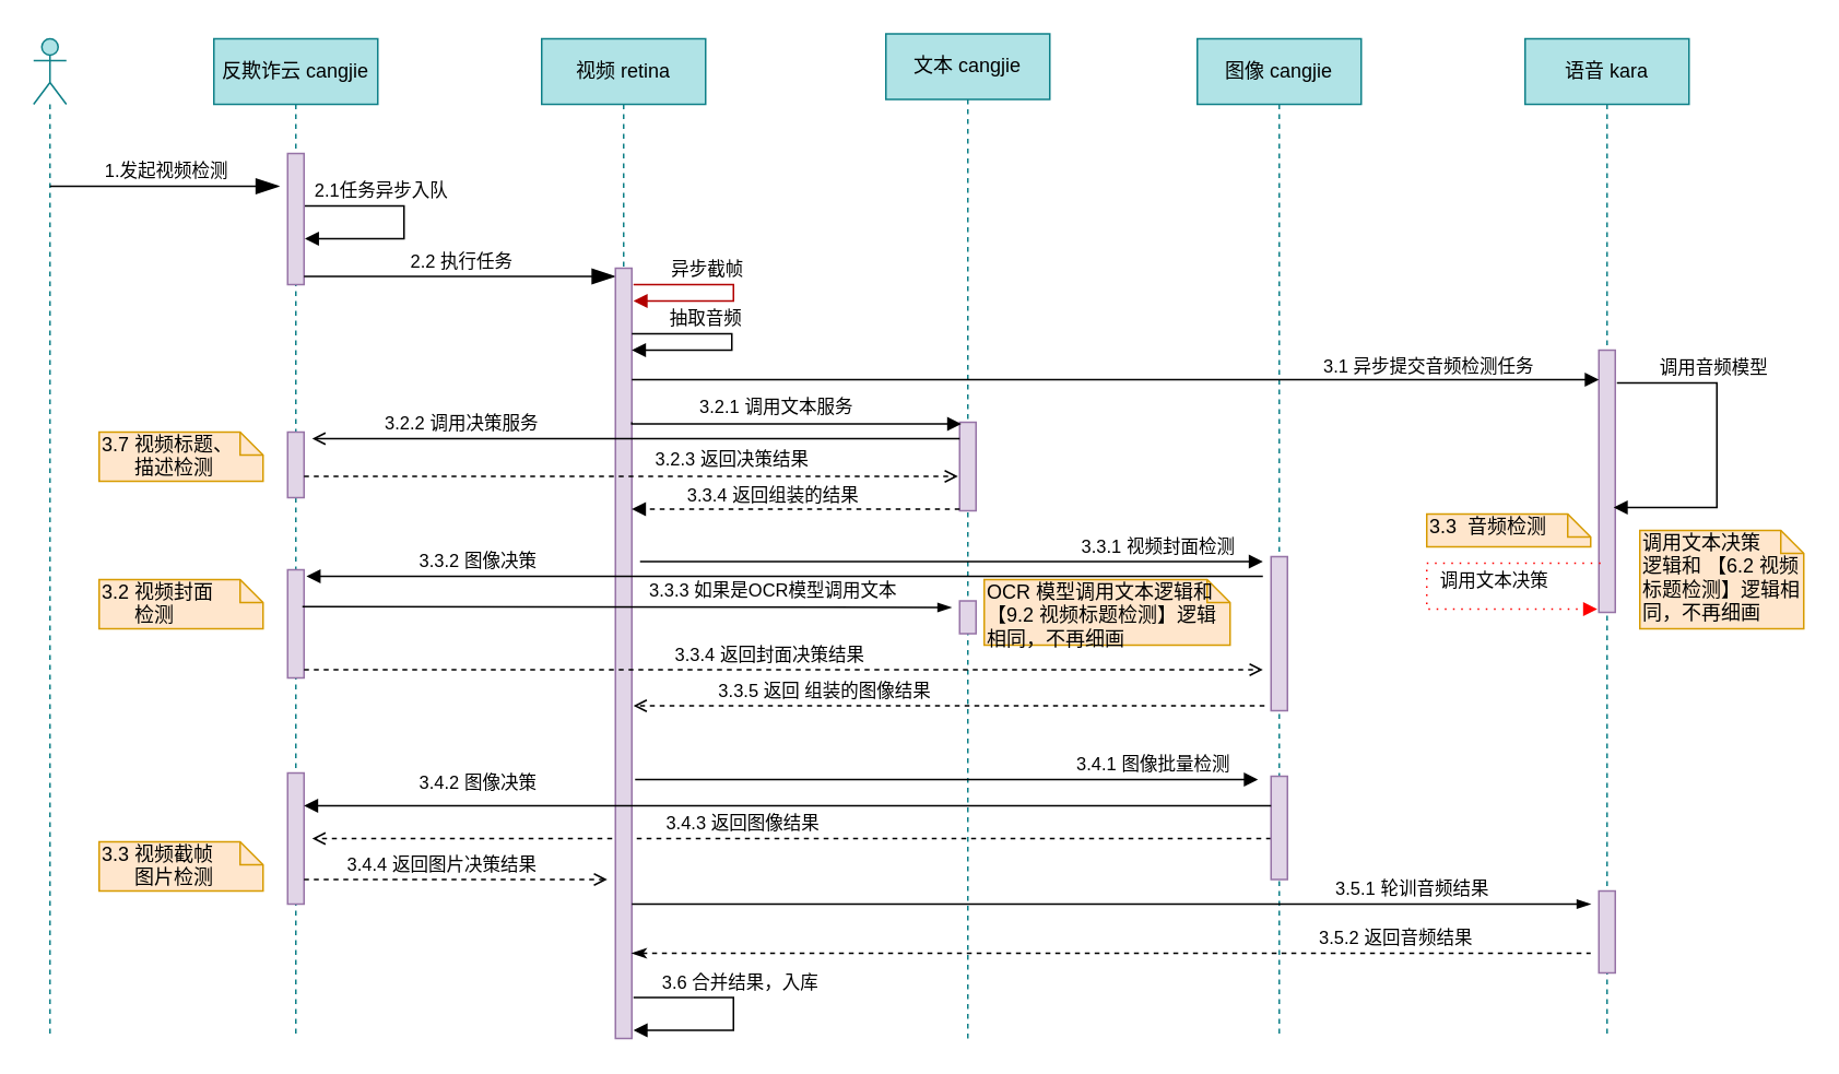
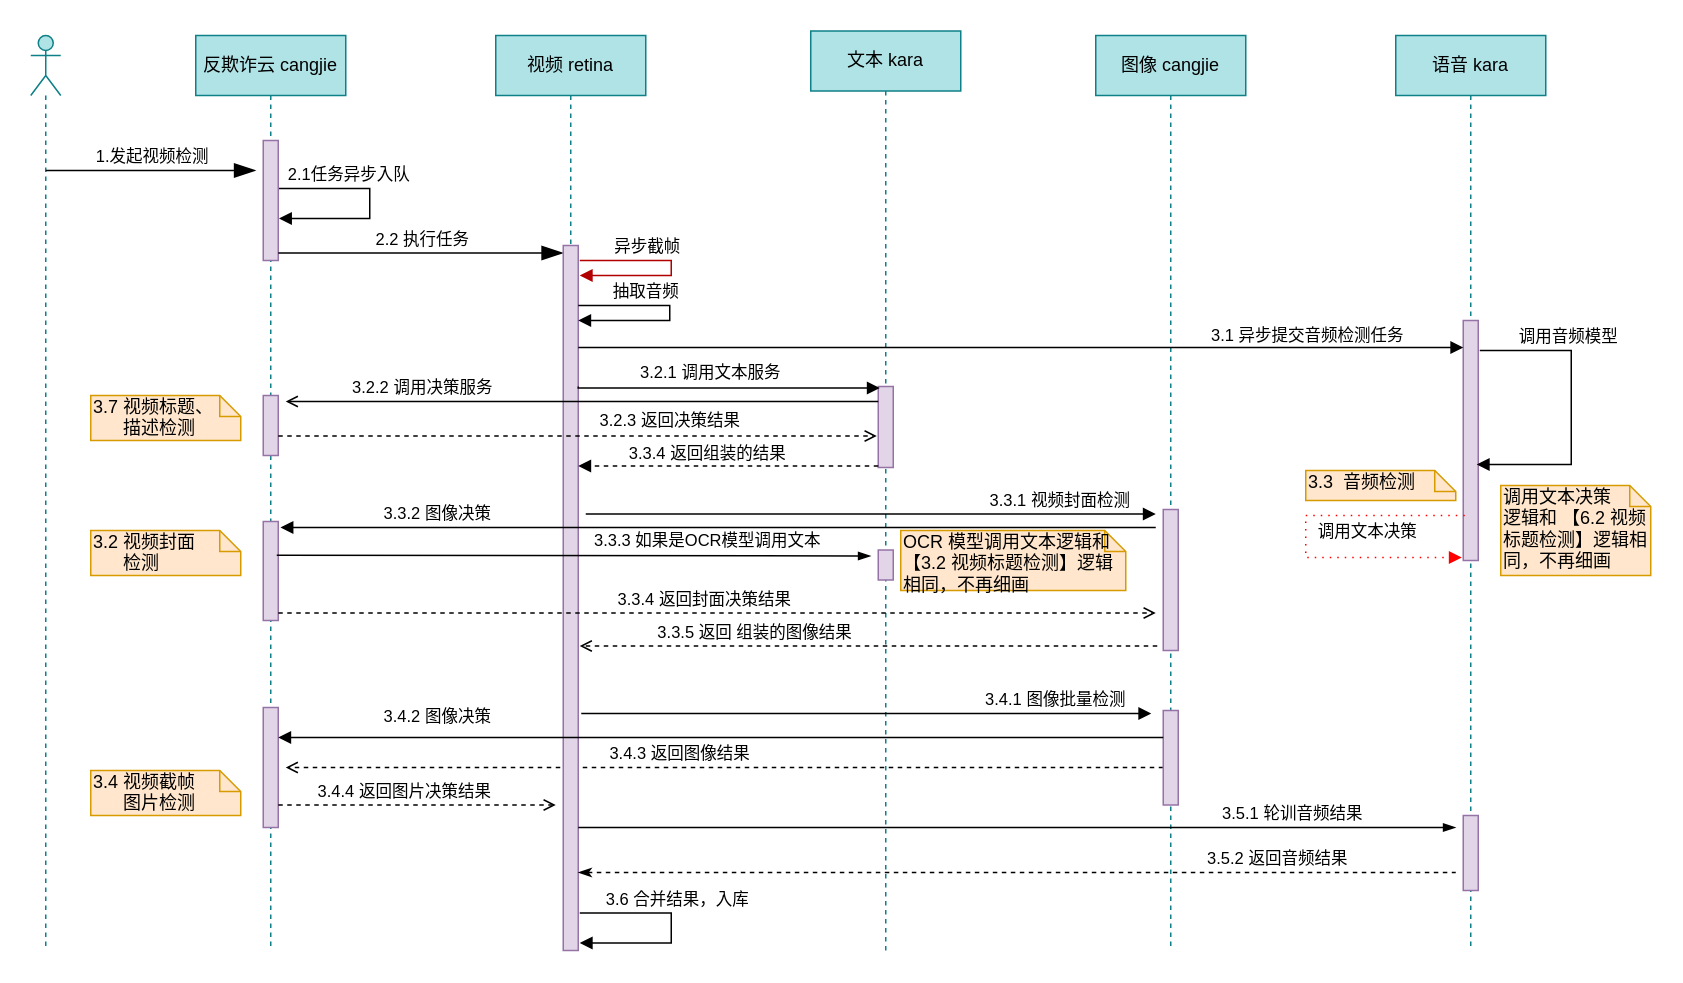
- <mxCell id="20" value="文本 cangjie" style="shape=umlLifeline;perimeter=lifelinePerimeter;whiteSpace=wrap;html=1;container=1;collapsible=0;recursiveResize=0;outlineConnect=0;fillColor=#b0e3e6;strokeColor=#0e8088;" vertex="1" parent="1"><mxGeometry x="540" y="20" width="100" height="613" as="geometry" /></mxCell>
+ <mxCell id="20" value="文本 kara" style="shape=umlLifeline;perimeter=lifelinePerimeter;whiteSpace=wrap;html=1;container=1;collapsible=0;recursiveResize=0;outlineConnect=0;fillColor=#b0e3e6;strokeColor=#0e8088;" vertex="1" parent="1"><mxGeometry x="540" y="20" width="100" height="613" as="geometry" /></mxCell>
- <mxCell id="70" value="OCR 模型调用文本逻辑和 【9.2 视频标题检测】逻辑相同，不再细画" style="shape=note;whiteSpace=wrap;html=1;size=14;verticalAlign=top;align=left;spacingTop=-6;fillColor=#ffe6cc;strokeColor=#d79b00;" vertex="1" parent="1"><mxGeometry x="600" y="353" width="150" height="40" as="geometry" /></mxCell>
+ <mxCell id="70" value="OCR 模型调用文本逻辑和 【3.2 视频标题检测】逻辑相同，不再细画" style="shape=note;whiteSpace=wrap;html=1;size=14;verticalAlign=top;align=left;spacingTop=-6;fillColor=#ffe6cc;strokeColor=#d79b00;" vertex="1" parent="1"><mxGeometry x="600" y="353" width="150" height="40" as="geometry" /></mxCell>
- <mxCell id="71" value="3.3 视频截帧&lt;br&gt;&amp;nbsp; &amp;nbsp; &amp;nbsp; 图片检测" style="shape=note;whiteSpace=wrap;html=1;size=14;verticalAlign=top;align=left;spacingTop=-6;fillColor=#ffe6cc;strokeColor=#d79b00;" vertex="1" parent="1"><mxGeometry x="60" y="513" width="100" height="30" as="geometry" /></mxCell>
+ <mxCell id="71" value="3.4 视频截帧&lt;br&gt;&amp;nbsp; &amp;nbsp; &amp;nbsp; 图片检测" style="shape=note;whiteSpace=wrap;html=1;size=14;verticalAlign=top;align=left;spacingTop=-6;fillColor=#ffe6cc;strokeColor=#d79b00;" vertex="1" parent="1"><mxGeometry x="60" y="513" width="100" height="30" as="geometry" /></mxCell>
